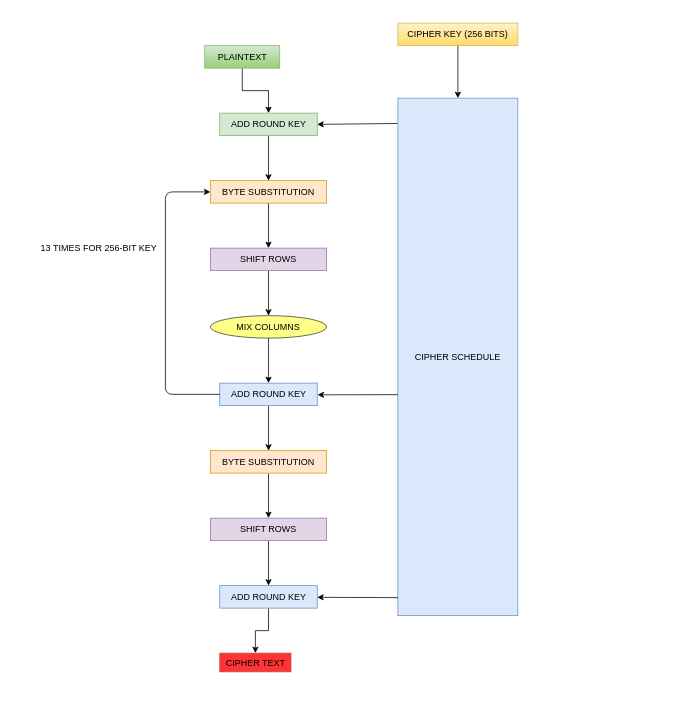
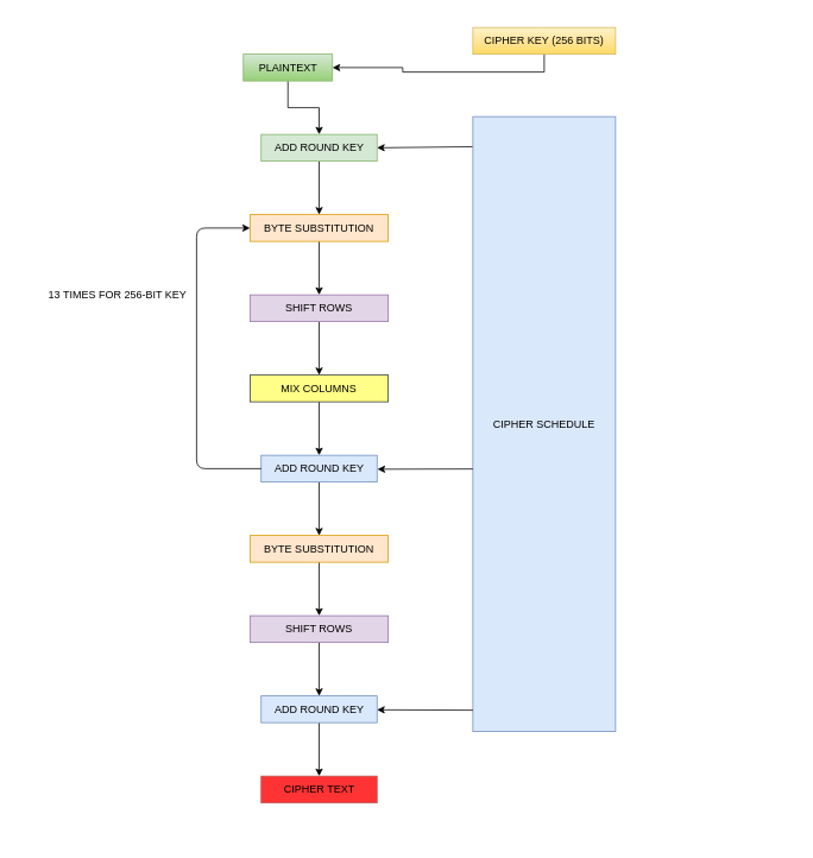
- <mxCell id="4" style="edgeStyle=orthogonalEdgeStyle;rounded=0;orthogonalLoop=1;jettySize=auto;html=1;exitX=0.5;exitY=1;exitDx=0;exitDy=0;entryX=0.5;entryY=0;entryDx=0;entryDy=0;" parent="1" source="5" target="6" edge="1"><mxGeometry relative="1" as="geometry" /></mxCell>
+ <mxCell id="4" style="edgeStyle=orthogonalEdgeStyle;rounded=0;orthogonalLoop=1;jettySize=auto;html=1;exitX=0.5;exitY=1;exitDx=0;exitDy=0;" parent="1" source="5" target="3" edge="1"><mxGeometry relative="1" as="geometry" /></mxCell>
- <mxCell id="14" value="MIX COLUMNS" style="ellipse;whiteSpace=wrap;html=1;fillColor=#ffff88;strokeColor=#36393d;" parent="1" vertex="1"><mxGeometry x="280" y="420" width="155" height="30" as="geometry" /></mxCell>
+ <mxCell id="14" value="MIX COLUMNS" style="rounded=0;whiteSpace=wrap;html=1;fillColor=#ffff88;strokeColor=#36393d;" parent="1" vertex="1"><mxGeometry x="280" y="420" width="155" height="30" as="geometry" /></mxCell>
- <mxCell id="28" value="CIPHER TEXT" style="rounded=0;whiteSpace=wrap;html=1;strokeColor=#b85450;fillColor=#FF3333;" vertex="1" parent="1"><mxGeometry x="292.5" y="870" width="95" height="25" as="geometry" /></mxCell>
+ <mxCell id="28" value="CIPHER TEXT" style="rounded=0;whiteSpace=wrap;html=1;strokeColor=#b85450;fillColor=#FF3333;" vertex="1" parent="1"><mxGeometry x="292.5" y="870" width="130" height="30" as="geometry" /></mxCell>
